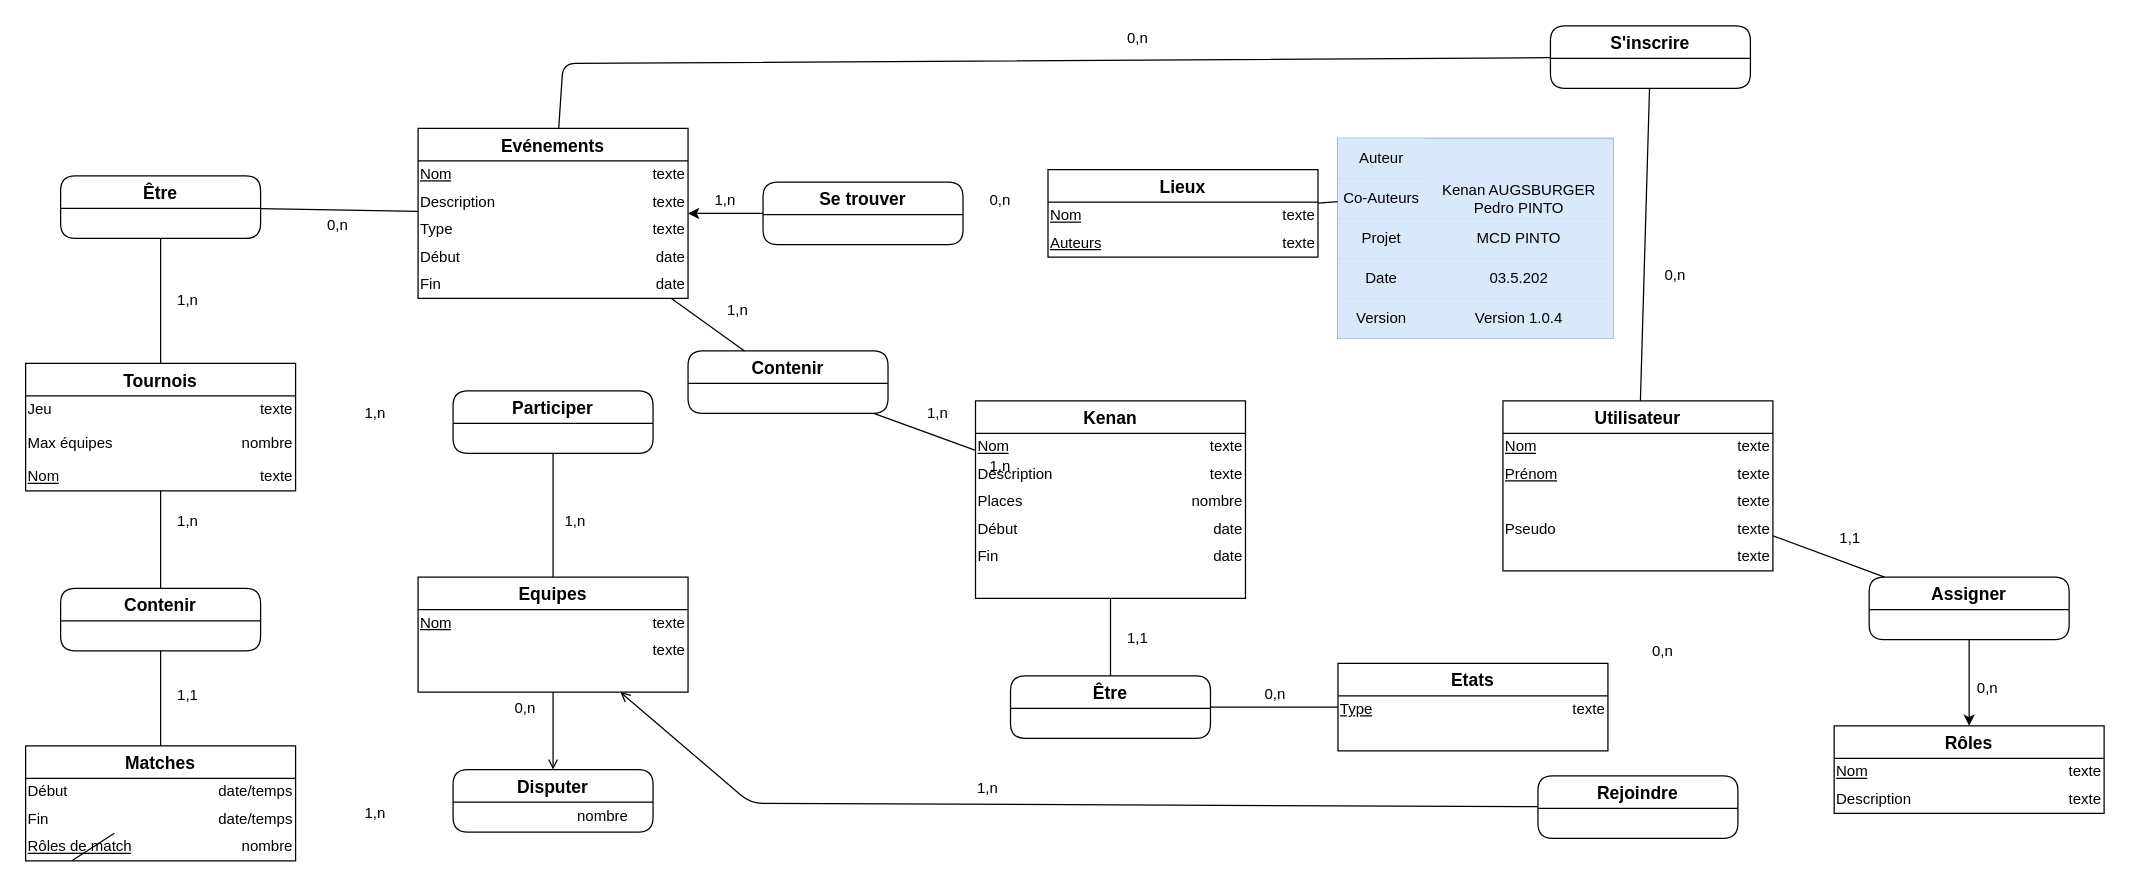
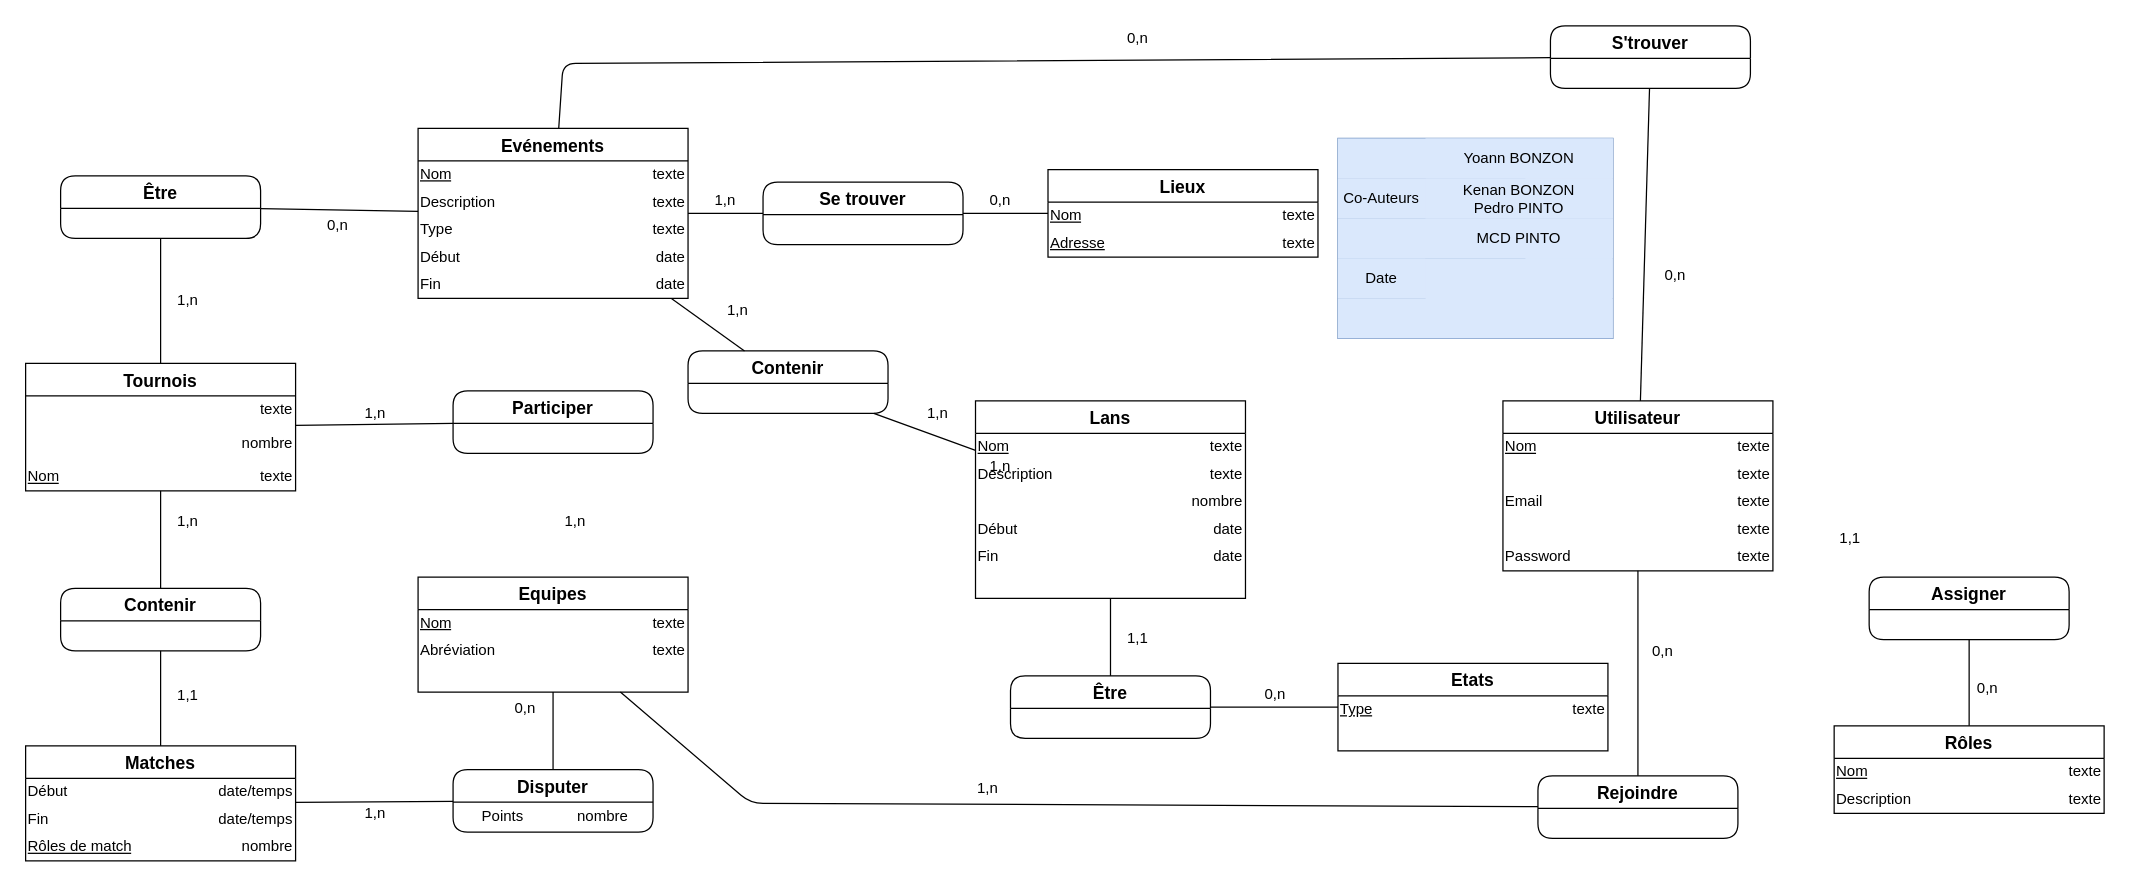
- <mxCell id="199" value="S'inscrire" style="swimlane;fontStyle=1;childLayout=stackLayout;horizontal=1;startSize=26;horizontalStack=0;resizeParent=1;resizeParentMax=0;resizeLast=0;collapsible=1;marginBottom=0;align=center;fontSize=14;rounded=1;swimlaneFillColor=#ffffff;" vertex="1" parent="1"><mxGeometry x="1240" y="20" width="160" height="50" as="geometry" /></mxCell>
+ <mxCell id="199" value="S'trouver" style="swimlane;fontStyle=1;childLayout=stackLayout;horizontal=1;startSize=26;horizontalStack=0;resizeParent=1;resizeParentMax=0;resizeLast=0;collapsible=1;marginBottom=0;align=center;fontSize=14;rounded=1;swimlaneFillColor=#ffffff;" vertex="1" parent="1"><mxGeometry x="1240" y="20" width="160" height="50" as="geometry" /></mxCell>
- <mxCell id="156" value="Auteur" style="shape=partialRectangle;html=1;whiteSpace=wrap;connectable=0;fillColor=#dae8fc;top=0;left=0;bottom=0;right=0;overflow=hidden;strokeColor=#6c8ebf;" parent="155" vertex="1"><mxGeometry width="70" height="32" as="geometry" /></mxCell>
+ <mxCell id="157" value="Yoann BONZON" style="shape=partialRectangle;html=1;whiteSpace=wrap;connectable=0;fillColor=#dae8fc;top=0;left=0;bottom=0;right=0;overflow=hidden;strokeColor=#6c8ebf;" parent="155" vertex="1"><mxGeometry x="70" width="150" height="32" as="geometry" /></mxCell>
- <mxCell id="160" value="Kenan AUGSBURGER&lt;br&gt;Pedro PINTO" style="shape=partialRectangle;html=1;whiteSpace=wrap;connectable=0;fillColor=#dae8fc;top=0;left=0;bottom=0;right=0;overflow=hidden;strokeColor=#6c8ebf;" parent="158" vertex="1"><mxGeometry x="70" width="150" height="32" as="geometry" /></mxCell>
+ <mxCell id="160" value="Kenan BONZON&lt;br&gt;Pedro PINTO" style="shape=partialRectangle;html=1;whiteSpace=wrap;connectable=0;fillColor=#dae8fc;top=0;left=0;bottom=0;right=0;overflow=hidden;strokeColor=#6c8ebf;" parent="158" vertex="1"><mxGeometry x="70" width="150" height="32" as="geometry" /></mxCell>
- <mxCell id="110" value="" style="endArrow=none;html=1;" parent="1" source="96" target="159" edge="1"><mxGeometry width="50" height="50" relative="1" as="geometry"><mxPoint x="812" y="-55" as="sourcePoint" /><mxPoint x="894" y="-55" as="targetPoint" /></mxGeometry></mxCell>
+ <mxCell id="110" value="" style="endArrow=none;html=1;" parent="1" source="96" target="104" edge="1"><mxGeometry width="50" height="50" relative="1" as="geometry"><mxPoint x="812" y="-55" as="sourcePoint" /><mxPoint x="894" y="-55" as="targetPoint" /></mxGeometry></mxCell>
- <mxCell id="109" value="" style="endArrow=classic;html=1;" parent="1" source="104" target="59" edge="1"><mxGeometry width="50" height="50" relative="1" as="geometry"><mxPoint x="624" y="176.587" as="sourcePoint" /><mxPoint x="560" y="177.857" as="targetPoint" /></mxGeometry></mxCell>
+ <mxCell id="109" value="" style="endArrow=none;html=1;" parent="1" source="104" target="59" edge="1"><mxGeometry width="50" height="50" relative="1" as="geometry"><mxPoint x="624" y="176.587" as="sourcePoint" /><mxPoint x="560" y="177.857" as="targetPoint" /></mxGeometry></mxCell>
- <mxCell id="162" value="Projet" style="shape=partialRectangle;html=1;whiteSpace=wrap;connectable=0;fillColor=#dae8fc;top=0;left=0;bottom=0;right=0;overflow=hidden;strokeColor=#6c8ebf;" parent="161" vertex="1"><mxGeometry width="70" height="32" as="geometry" /></mxCell>
- <mxCell id="102" value="Auteurs" style="shape=partialRectangle;html=1;whiteSpace=wrap;connectable=0;fillColor=none;top=0;left=0;bottom=0;right=0;overflow=hidden;align=left;fontStyle=4" parent="101" vertex="1"><mxGeometry width="108" height="22" as="geometry" /></mxCell>
+ <mxCell id="102" value="Adresse" style="shape=partialRectangle;html=1;whiteSpace=wrap;connectable=0;fillColor=none;top=0;left=0;bottom=0;right=0;overflow=hidden;align=left;fontStyle=4" parent="101" vertex="1"><mxGeometry width="108" height="22" as="geometry" /></mxCell>
- <mxCell id="166" value="03.5.202" style="shape=partialRectangle;html=1;whiteSpace=wrap;connectable=0;fillColor=#dae8fc;top=0;left=0;bottom=0;right=0;overflow=hidden;strokeColor=#6c8ebf;" parent="164" vertex="1"><mxGeometry x="70" width="150" height="32" as="geometry" /></mxCell>
- <mxCell id="168" value="Version" style="shape=partialRectangle;html=1;whiteSpace=wrap;connectable=0;fillColor=#dae8fc;top=0;left=0;bottom=0;right=0;overflow=hidden;strokeColor=#6c8ebf;" parent="167" vertex="1"><mxGeometry width="70" height="32" as="geometry" /></mxCell>
- <mxCell id="169" value="Version 1.0.4" style="shape=partialRectangle;html=1;whiteSpace=wrap;connectable=0;fillColor=#dae8fc;top=0;left=0;bottom=0;right=0;overflow=hidden;strokeColor=#6c8ebf;" parent="167" vertex="1"><mxGeometry x="70" width="150" height="32" as="geometry" /></mxCell>
- <mxCell id="114" value="Jeu" style="shape=partialRectangle;html=1;whiteSpace=wrap;connectable=0;fillColor=none;top=0;left=0;bottom=0;right=0;overflow=hidden;strokeColor=none;align=left;fontStyle=0" parent="113" vertex="1"><mxGeometry width="108" height="22" as="geometry" /></mxCell>
- <mxCell id="34" value="Kenan" style="swimlane;fontStyle=1;childLayout=stackLayout;horizontal=1;startSize=26;horizontalStack=0;resizeParent=1;resizeParentMax=0;resizeLast=0;collapsible=1;marginBottom=0;align=center;fontSize=14;rounded=0;swimlaneFillColor=#ffffff;" parent="1" vertex="1"><mxGeometry y="320" width="216" height="158" as="geometry" x="780" /></mxCell>
+ <mxCell id="34" value="Lans" style="swimlane;fontStyle=1;childLayout=stackLayout;horizontal=1;startSize=26;horizontalStack=0;resizeParent=1;resizeParentMax=0;resizeLast=0;collapsible=1;marginBottom=0;align=center;fontSize=14;rounded=0;swimlaneFillColor=#ffffff;" parent="1" vertex="1"><mxGeometry y="320" width="216" height="158" as="geometry" x="780" /></mxCell>
+ <mxCell id="212" value="" style="endArrow=none;html=1;" edge="1" parent="1" source="111" target="206"><mxGeometry width="50" height="50" relative="1" as="geometry"><mxPoint x="148" y="412" as="sourcePoint" /><mxPoint x="148" y="490" as="targetPoint" /></mxGeometry></mxCell>
- <mxCell id="117" value="Max équipes" style="shape=partialRectangle;html=1;whiteSpace=wrap;connectable=0;fillColor=none;top=0;left=0;bottom=0;right=0;overflow=hidden;align=left;" parent="116" vertex="1"><mxGeometry width="108" height="32" as="geometry" /></mxCell>
- <mxCell id="21" value="&lt;u&gt;Prénom&lt;/u&gt;" style="shape=partialRectangle;html=1;whiteSpace=wrap;connectable=0;fillColor=none;top=0;left=0;bottom=0;right=0;overflow=hidden;align=left;" parent="20" vertex="1"><mxGeometry width="108" height="22" as="geometry" /></mxCell>
- <mxCell id="43" value="Places" style="shape=partialRectangle;html=1;whiteSpace=wrap;connectable=0;fillColor=none;top=0;left=0;bottom=0;right=0;overflow=hidden;align=left;" parent="42" vertex="1"><mxGeometry width="108" height="22" as="geometry" /></mxCell>
+ <mxCell id="24" value="Email" style="shape=partialRectangle;html=1;whiteSpace=wrap;connectable=0;fillColor=none;top=0;left=0;bottom=0;right=0;overflow=hidden;align=left;" parent="23" vertex="1"><mxGeometry width="108" height="22" as="geometry" /></mxCell>
- <mxCell id="211" value="" style="endArrow=none;html=1;" edge="1" parent="1" source="206" target="78"><mxGeometry width="50" height="50" relative="1" as="geometry"><mxPoint x="138" y="402" as="sourcePoint" /><mxPoint x="138" y="480" as="targetPoint" /></mxGeometry></mxCell>
- <mxCell id="27" value="Pseudo" style="shape=partialRectangle;html=1;whiteSpace=wrap;connectable=0;fillColor=none;top=0;left=0;bottom=0;right=0;overflow=hidden;align=left;" parent="26" vertex="1"><mxGeometry width="108" height="22" as="geometry" /></mxCell>
+ <mxCell id="30" value="Password" style="shape=partialRectangle;html=1;whiteSpace=wrap;connectable=0;fillColor=none;top=0;left=0;bottom=0;right=0;overflow=hidden;align=left;" parent="29" vertex="1"><mxGeometry width="108" height="22" as="geometry" /></mxCell>
- <mxCell id="32" value="" style="endArrow=none;html=1;" parent="1" source="10" target="15" edge="1"><mxGeometry width="50" height="50" relative="1" as="geometry"><mxPoint x="774" y="420" as="sourcePoint" /><mxPoint x="824" y="370" as="targetPoint" /></mxGeometry></mxCell>
+ <mxCell id="84" value="Abréviation" style="shape=partialRectangle;html=1;whiteSpace=wrap;connectable=0;fillColor=none;top=0;left=0;bottom=0;right=0;overflow=hidden;align=left;fontStyle=0" parent="83" vertex="1"><mxGeometry width="108" height="22" as="geometry" /></mxCell>
+ <mxCell id="94" value="" style="endArrow=none;html=1;" parent="1" source="15" target="89" edge="1"><mxGeometry width="50" height="50" relative="1" as="geometry"><mxPoint x="972" y="430" as="sourcePoint" /><mxPoint x="972" y="360" as="targetPoint" /></mxGeometry></mxCell>
- <mxCell id="95" value="" style="endArrow=open;html=1;" parent="1" source="89" target="78" edge="1"><mxGeometry width="50" height="50" relative="1" as="geometry"><mxPoint x="982" y="440" as="sourcePoint" /><mxPoint x="982" y="370" as="targetPoint" /><Array as="points"><mxPoint x="600" y="642" /></Array></mxGeometry></mxCell>
+ <mxCell id="95" value="" style="endArrow=none;html=1;" parent="1" source="89" target="78" edge="1"><mxGeometry width="50" height="50" relative="1" as="geometry"><mxPoint x="982" y="440" as="sourcePoint" /><mxPoint x="982" y="370" as="targetPoint" /><Array as="points"><mxPoint x="600" y="642" /></Array></mxGeometry></mxCell>
- <mxCell id="33" value="" style="endArrow=classic;html=1;" parent="1" source="10" target="2" edge="1"><mxGeometry width="50" height="50" relative="1" as="geometry"><mxPoint x="1488" y="680" as="sourcePoint" /><mxPoint x="1488" y="616" as="targetPoint" /></mxGeometry></mxCell>
+ <mxCell id="33" value="" style="endArrow=none;html=1;" parent="1" source="10" target="2" edge="1"><mxGeometry width="50" height="50" relative="1" as="geometry"><mxPoint x="1488" y="680" as="sourcePoint" /><mxPoint x="1488" y="616" as="targetPoint" /></mxGeometry></mxCell>
- <mxCell id="138" value="" style="endArrow=open;html=1;" parent="1" source="78" target="133" edge="1"><mxGeometry width="50" height="50" relative="1" as="geometry"><mxPoint x="644" y="507.412" as="sourcePoint" /><mxPoint x="560" y="506.794" as="targetPoint" /></mxGeometry></mxCell>
+ <mxCell id="138" value="" style="endArrow=none;html=1;" parent="1" source="78" target="133" edge="1"><mxGeometry width="50" height="50" relative="1" as="geometry"><mxPoint x="644" y="507.412" as="sourcePoint" /><mxPoint x="560" y="506.794" as="targetPoint" /></mxGeometry></mxCell>
+ <mxCell id="136" value="Points" style="shape=partialRectangle;html=1;whiteSpace=wrap;connectable=0;fillColor=none;top=0;left=0;bottom=0;right=0;overflow=hidden;strokeColor=none;" parent="135" vertex="1"><mxGeometry width="80" height="24" as="geometry" /></mxCell>
- <mxCell id="139" value="" style="endArrow=none;html=1;" parent="1" source="122" target="131" edge="1"><mxGeometry width="50" height="50" relative="1" as="geometry"><mxPoint x="344" y="506.61" as="sourcePoint" /><mxPoint x="178" y="507.548" as="targetPoint" /></mxGeometry></mxCell>
+ <mxCell id="139" value="" style="endArrow=none;html=1;" parent="1" source="122" target="133" edge="1"><mxGeometry width="50" height="50" relative="1" as="geometry"><mxPoint x="344" y="506.61" as="sourcePoint" /><mxPoint x="178" y="507.548" as="targetPoint" /></mxGeometry></mxCell>
